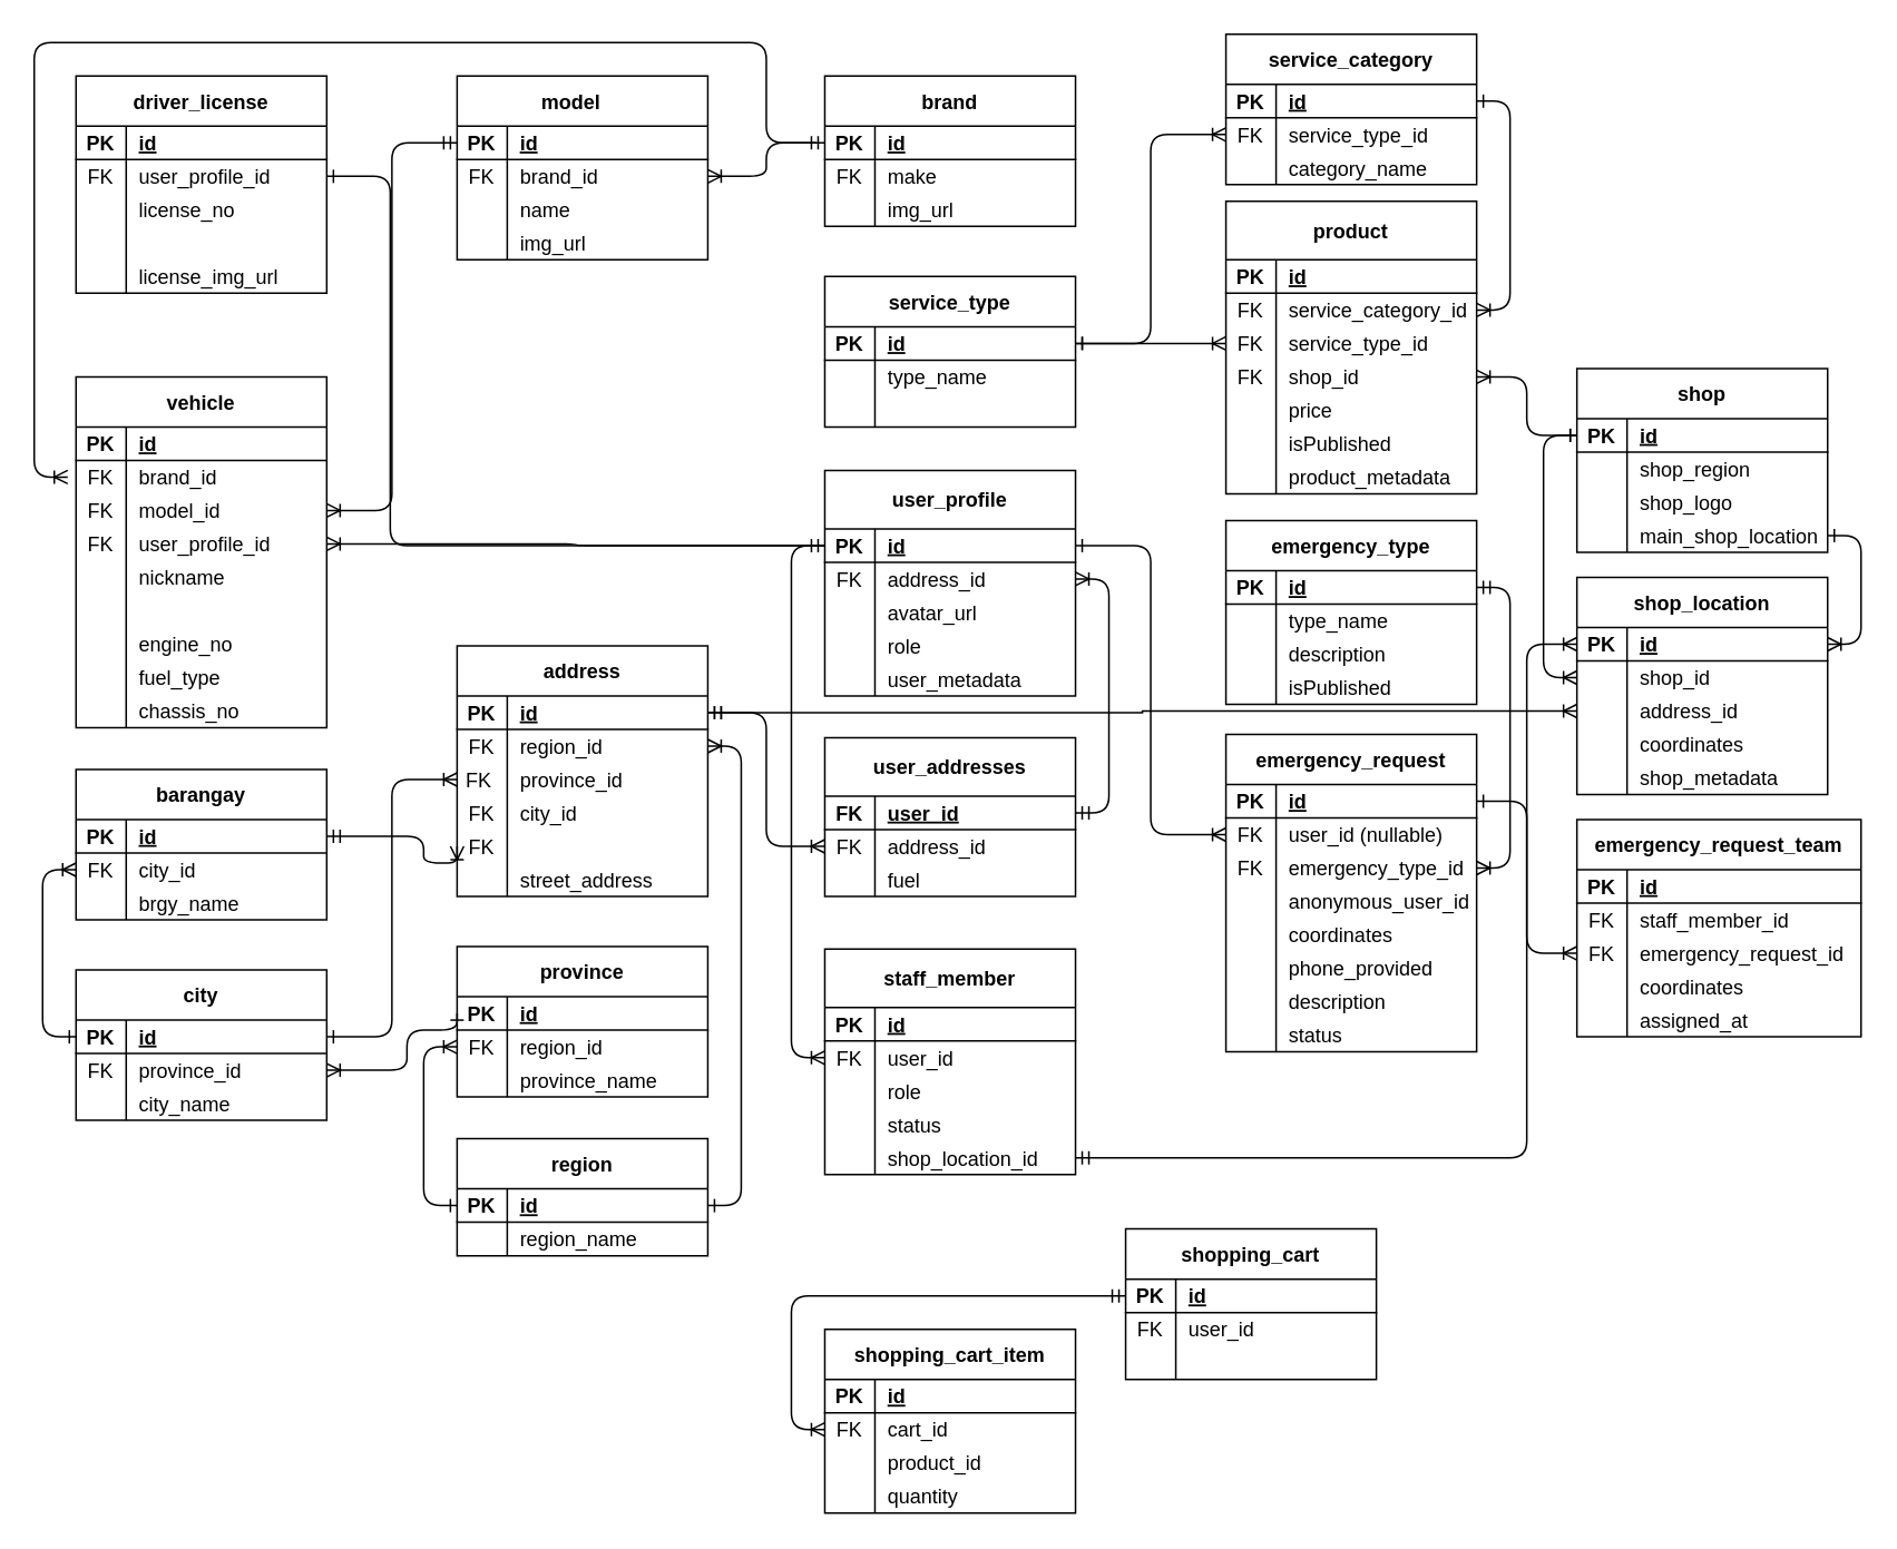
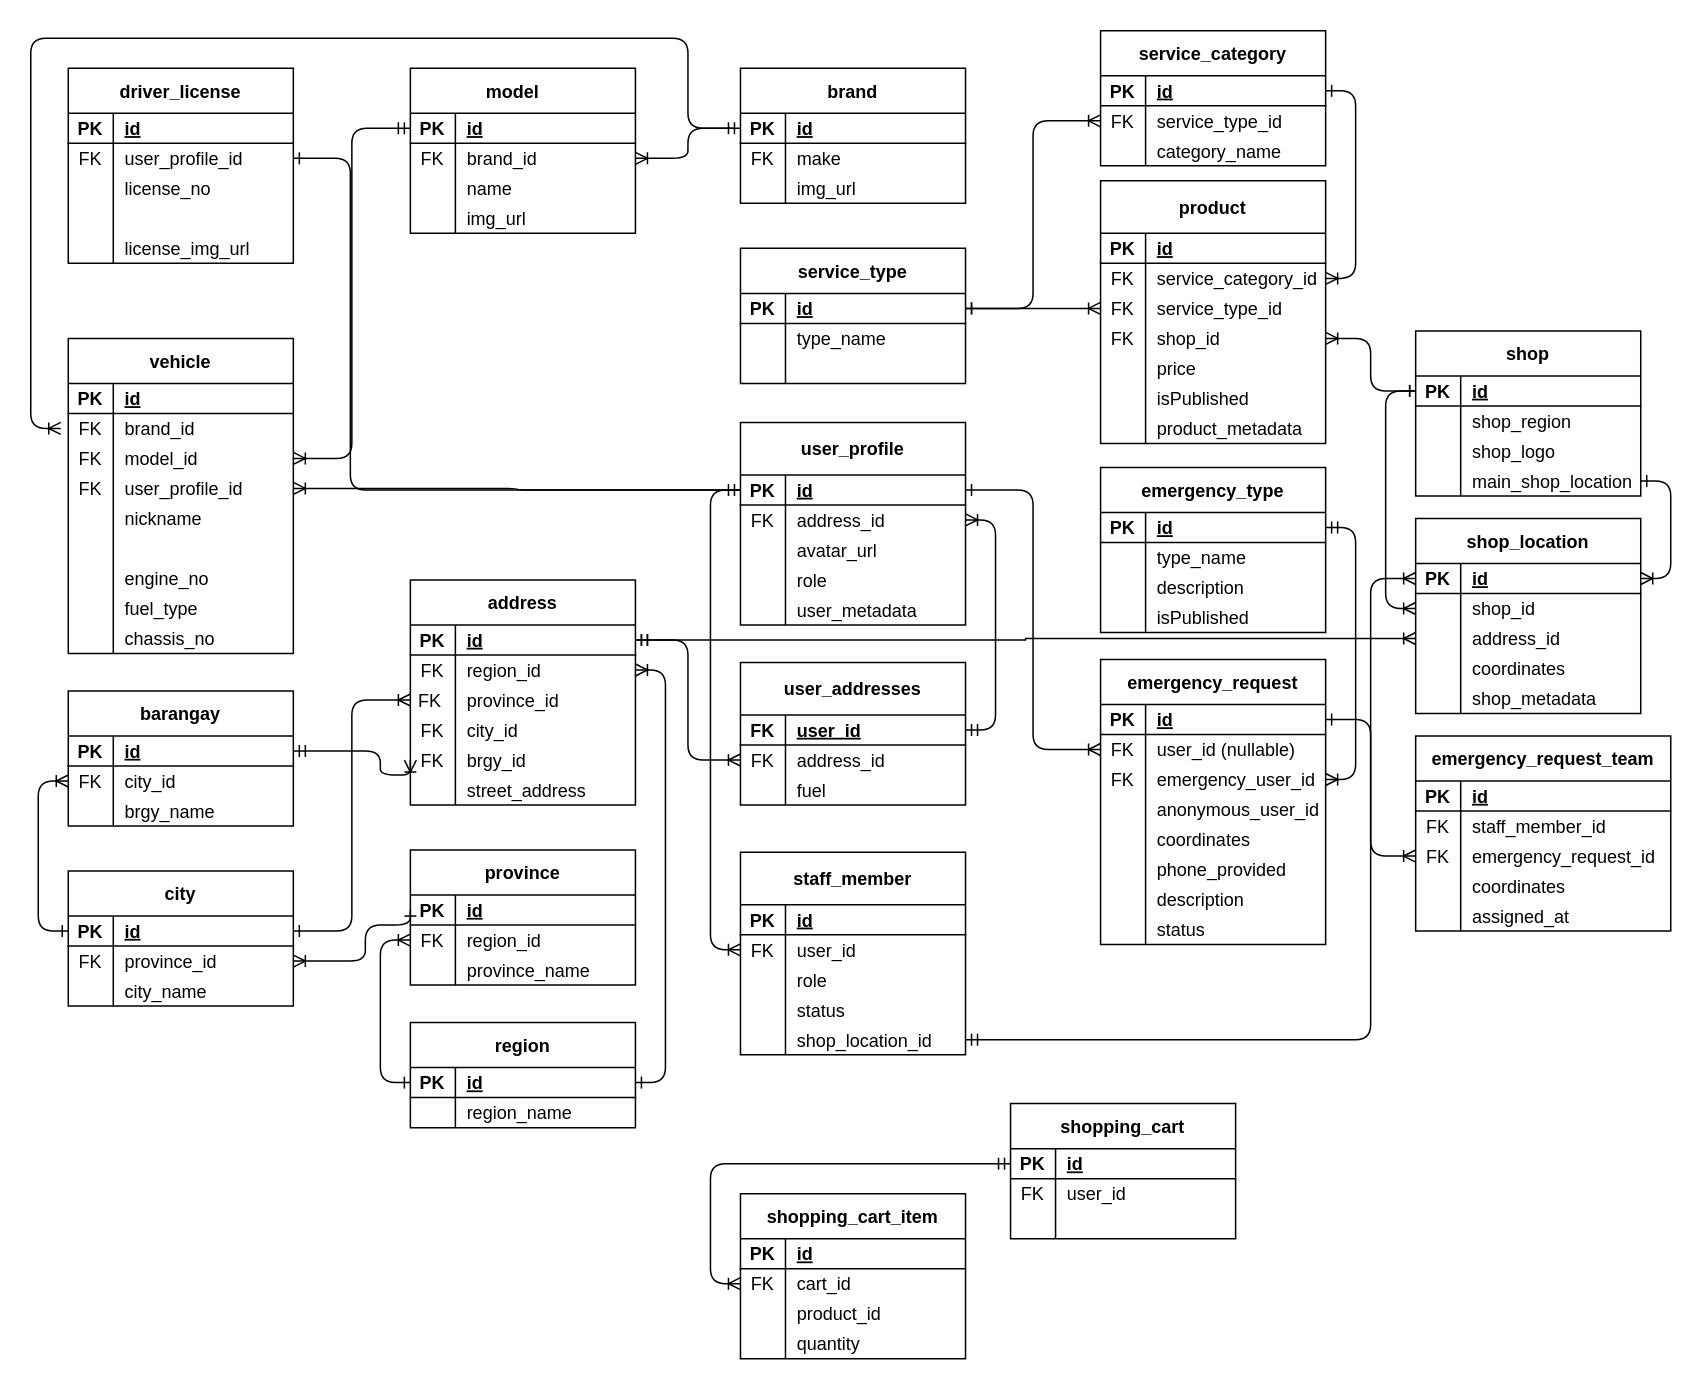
+ <mxCell id="48" value="brgy_id" style="shape=partialRectangle;connectable=0;fillColor=none;top=0;left=0;bottom=0;right=0;align=left;spacingLeft=6;overflow=hidden;" parent="46" vertex="1"><mxGeometry x="30" width="120" height="20" as="geometry"><mxRectangle width="120" height="20" as="alternateBounds" /></mxGeometry></mxCell>
- <mxCell id="269" value="emergency_type_id" style="shape=partialRectangle;connectable=0;fillColor=none;top=0;left=0;bottom=0;right=0;align=left;spacingLeft=6;overflow=hidden;" vertex="1" parent="267"><mxGeometry x="30" width="120" height="20" as="geometry"><mxRectangle width="120" height="20" as="alternateBounds" /></mxGeometry></mxCell>
+ <mxCell id="269" value="emergency_user_id" style="shape=partialRectangle;connectable=0;fillColor=none;top=0;left=0;bottom=0;right=0;align=left;spacingLeft=6;overflow=hidden;" vertex="1" parent="267"><mxGeometry x="30" width="120" height="20" as="geometry"><mxRectangle width="120" height="20" as="alternateBounds" /></mxGeometry></mxCell>
